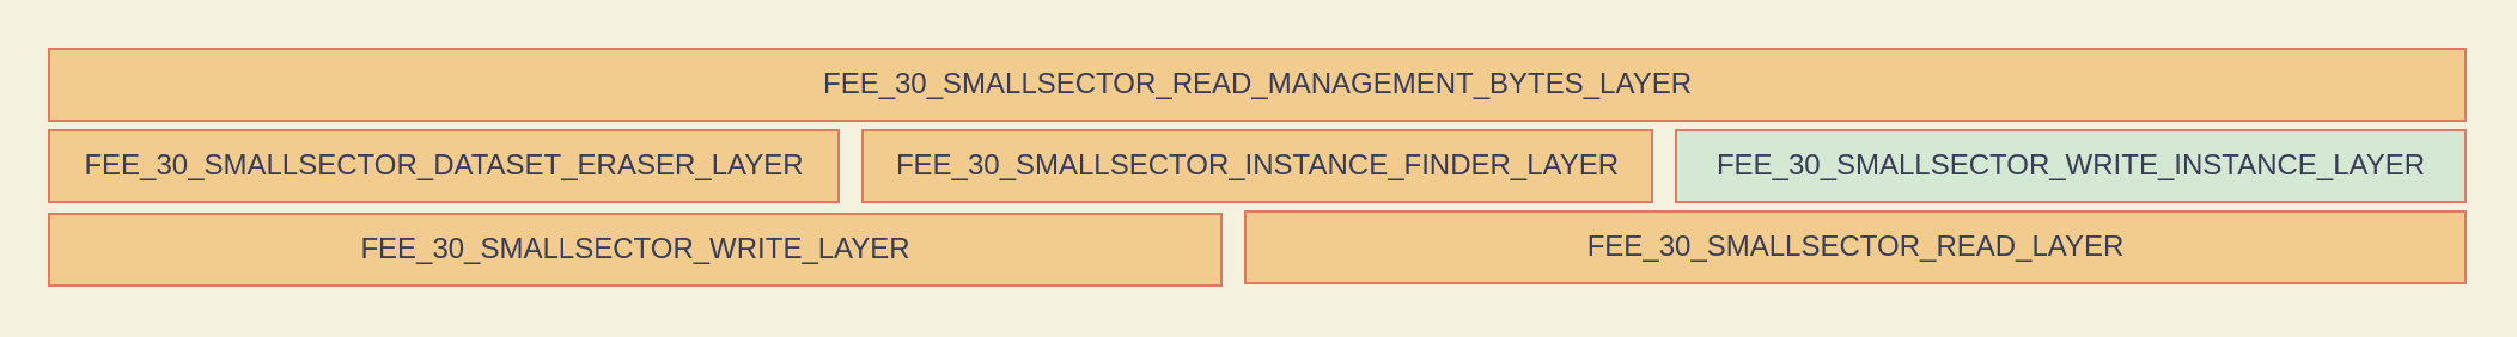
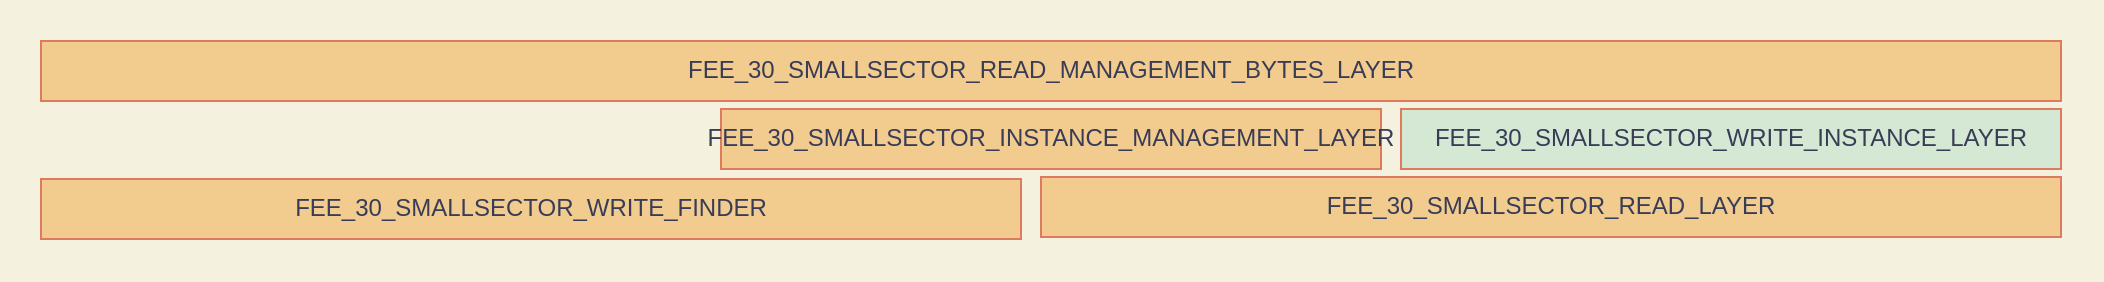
- <mxCell id="2" value="FEE_30_SMALLSECTOR_DATASET_ERASER_LAYER" style="html=1;rounded=0;sketch=0;fontColor=#393C56;strokeColor=#E07A5F;fillColor=#F2CC8F;" parent="1" vertex="1"><mxGeometry x="20" y="54" width="330" height="30" as="geometry" /></mxCell>
- <mxCell id="5" value="FEE_30_SMALLSECTOR_INSTANCE_FINDER_LAYER" style="html=1;rounded=0;sketch=0;fontColor=#393C56;strokeColor=#E07A5F;fillColor=#F2CC8F;" parent="1" vertex="1"><mxGeometry x="360" y="54" width="330" height="30" as="geometry" /></mxCell>
+ <mxCell id="5" value="FEE_30_SMALLSECTOR_INSTANCE_MANAGEMENT_LAYER" style="html=1;rounded=0;sketch=0;fontColor=#393C56;strokeColor=#E07A5F;fillColor=#F2CC8F;" parent="1" vertex="1"><mxGeometry x="360" y="54" width="330" height="30" as="geometry" /></mxCell>
- <mxCell id="3" value="FEE_30_SMALLSECTOR_WRITE_LAYER" style="html=1;rounded=0;sketch=0;fontColor=#393C56;strokeColor=#E07A5F;fillColor=#F2CC8F;" parent="1" vertex="1"><mxGeometry x="20" y="89" width="490" height="30" as="geometry" /></mxCell>
+ <mxCell id="3" value="FEE_30_SMALLSECTOR_WRITE_FINDER" style="html=1;rounded=0;sketch=0;fontColor=#393C56;strokeColor=#E07A5F;fillColor=#F2CC8F;" parent="1" vertex="1"><mxGeometry x="20" y="89" width="490" height="30" as="geometry" /></mxCell>
